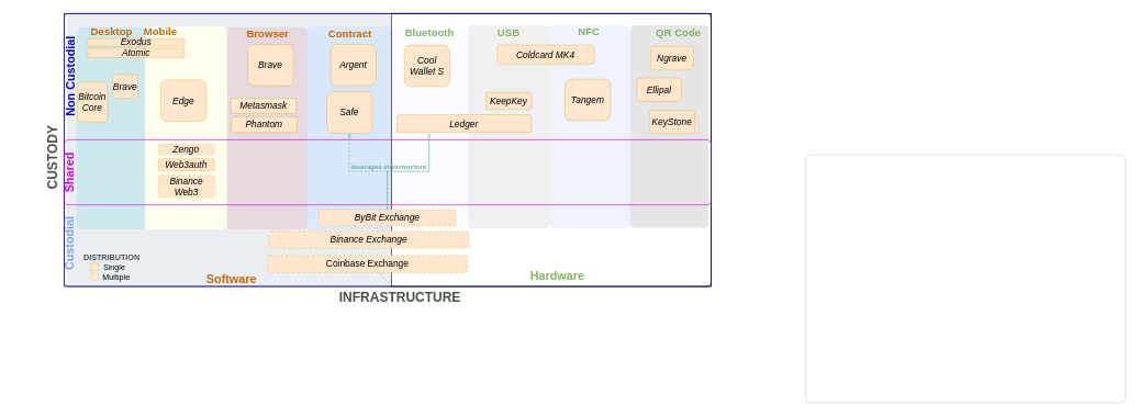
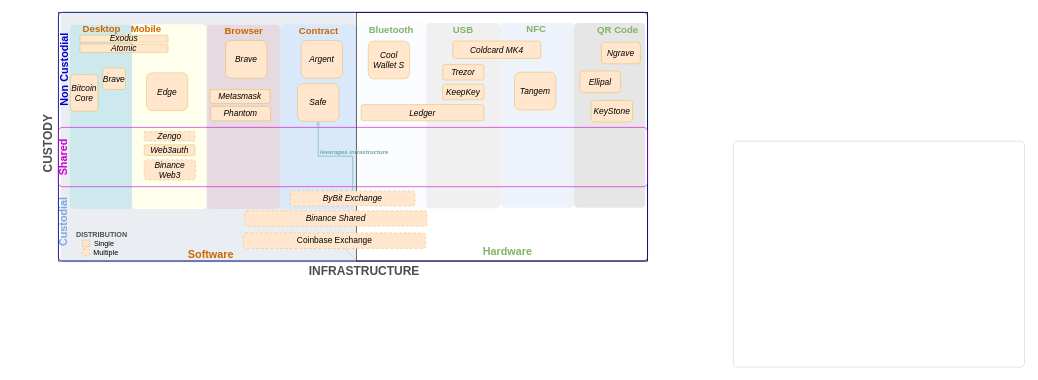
- <mxCell id="26" value="&lt;span style=&quot;text-wrap-mode: nowrap;&quot;&gt;&lt;i&gt;Ngrave&lt;/i&gt;&lt;/span&gt;" style="rounded=1;whiteSpace=wrap;html=1;fillColor=#ffe6cc;strokeWidth=0.5;fontSize=14;strokeColor=#d79b00;" parent="1" vertex="1"><mxGeometry x="987" y="70" width="65" height="36" as="geometry" /></mxCell>
+ <mxCell id="26" value="&lt;span style=&quot;text-wrap-mode: nowrap;&quot;&gt;&lt;i&gt;Ngrave&lt;/i&gt;&lt;/span&gt;" style="rounded=1;whiteSpace=wrap;html=1;fillColor=#ffe6cc;strokeWidth=0.5;fontSize=14;strokeColor=#d79b00;" parent="1" vertex="1"><mxGeometry x="1002" y="70" width="65" height="36" as="geometry" /></mxCell>
+ <mxCell id="47" value="&lt;i style=&quot;text-wrap-mode: nowrap;&quot;&gt;Trezor&lt;/i&gt;" style="rounded=1;whiteSpace=wrap;html=1;fillColor=#ffe6cc;strokeWidth=0.5;fontSize=14;strokeColor=#d79b00;" vertex="1" parent="1"><mxGeometry x="737" y="107" width="69" height="26" as="geometry" /></mxCell>
- <mxCell id="59" style="edgeStyle=orthogonalEdgeStyle;rounded=0;orthogonalLoop=1;jettySize=auto;html=1;endArrow=diamondThin;endFill=0;strokeWidth=1;strokeColor=#67AB9F;exitX=0.5;exitY=0;exitDx=0;exitDy=0;dashed=1;" parent="1" source="62" target="50" edge="1"><mxGeometry relative="1" as="geometry"><mxPoint x="494" y="202" as="targetPoint" /></mxGeometry></mxCell>
+ <mxCell id="59" style="edgeStyle=orthogonalEdgeStyle;rounded=0;orthogonalLoop=1;jettySize=auto;html=1;endArrow=diamondThin;endFill=0;strokeWidth=1;strokeColor=#67AB9F;exitX=0.5;exitY=0;exitDx=0;exitDy=0;" parent="1" source="62" target="50" edge="1"><mxGeometry relative="1" as="geometry"><mxPoint x="494" y="202" as="targetPoint" /></mxGeometry></mxCell>
- <mxCell id="60" style="edgeStyle=orthogonalEdgeStyle;rounded=0;orthogonalLoop=1;jettySize=auto;html=1;entryX=0.241;entryY=1.029;entryDx=0;entryDy=0;entryPerimeter=0;endArrow=diamondThin;endFill=0;startArrow=oval;startFill=0;startSize=3;strokeWidth=1;strokeColor=#67AB9F;" parent="1" source="62" target="48" edge="1"><mxGeometry relative="1" as="geometry"><Array as="points"><mxPoint x="587" y="260" /><mxPoint x="650" y="260" /></Array><mxPoint x="650.898" y="201.74" as="targetPoint" /></mxGeometry></mxCell>
- <mxCell id="63" value="&lt;i style=&quot;text-wrap-mode: nowrap;&quot;&gt;Binance Exchange&lt;/i&gt;" style="rounded=1;whiteSpace=wrap;html=1;fillColor=#ffe6cc;strokeWidth=0.5;dashed=1;dashPattern=8 8;fontSize=14;strokeColor=#d79b00;" vertex="1" parent="1"><mxGeometry x="407" y="351" width="304" height="26" as="geometry" /></mxCell>
+ <mxCell id="63" value="&lt;i style=&quot;text-wrap-mode: nowrap;&quot;&gt;Binance Shared&lt;/i&gt;" style="rounded=1;whiteSpace=wrap;html=1;fillColor=#ffe6cc;strokeWidth=0.5;dashed=1;dashPattern=8 8;fontSize=14;strokeColor=#d79b00;" vertex="1" parent="1"><mxGeometry x="407" y="351" width="304" height="26" as="geometry" /></mxCell>
